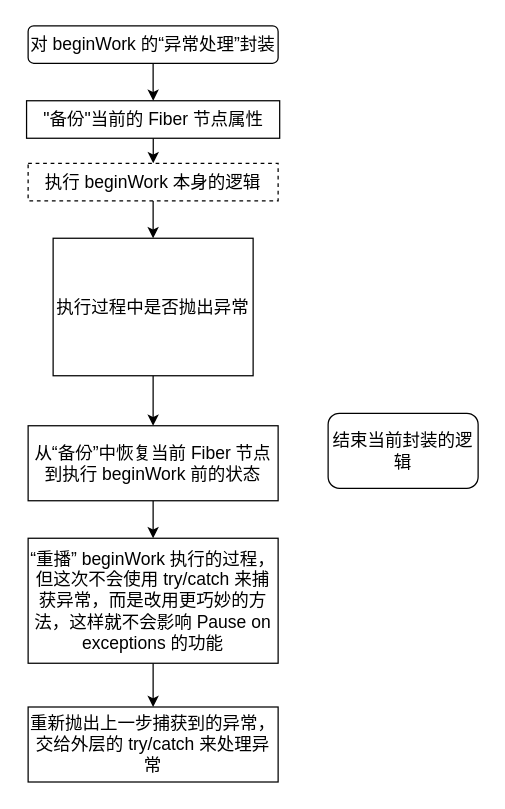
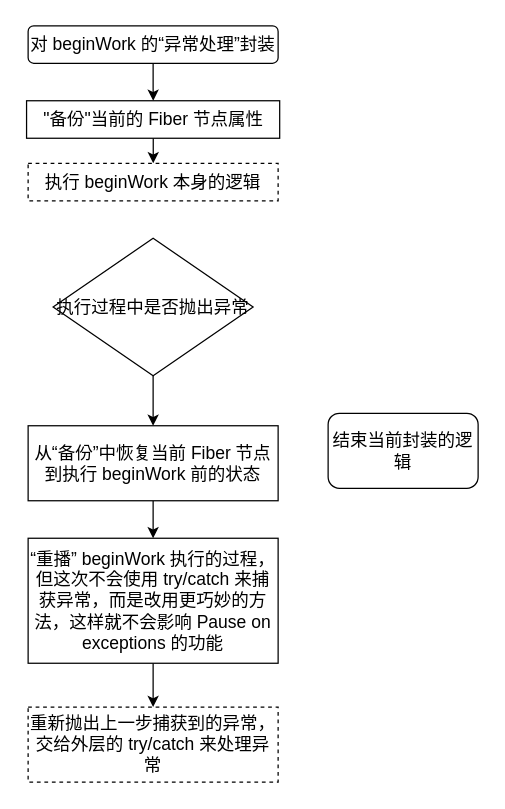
- <mxCell id="6" value="" style="edgeStyle=orthogonalEdgeStyle;rounded=0;orthogonalLoop=1;jettySize=auto;html=1;fontSize=14;" edge="1" parent="1" source="7" target="10"><mxGeometry relative="1" as="geometry" /></mxCell>
- <mxCell id="10" value="执行过程中是否抛出异常" style="whiteSpace=wrap;html=1;fontSize=14;rounded=0;" vertex="1" parent="1"><mxGeometry x="42" y="190" width="160" height="110" as="geometry" /></mxCell>
+ <mxCell id="10" value="执行过程中是否抛出异常" style="rhombus;whiteSpace=wrap;html=1;rounded=0;fontSize=14;" vertex="1" parent="1"><mxGeometry x="42" y="190" width="160" height="110" as="geometry" /></mxCell>
- <mxCell id="15" value="重新抛出上一步捕获到的异常，交给外层的 try/catch 来处理异常" style="whiteSpace=wrap;html=1;rounded=0;fontSize=14;" vertex="1" parent="1"><mxGeometry x="22" y="565" width="200" height="60" as="geometry" /></mxCell>
+ <mxCell id="15" value="重新抛出上一步捕获到的异常，交给外层的 try/catch 来处理异常" style="whiteSpace=wrap;html=1;rounded=0;fontSize=14;dashed=1;" vertex="1" parent="1"><mxGeometry x="22" y="565" width="200" height="60" as="geometry" /></mxCell>
